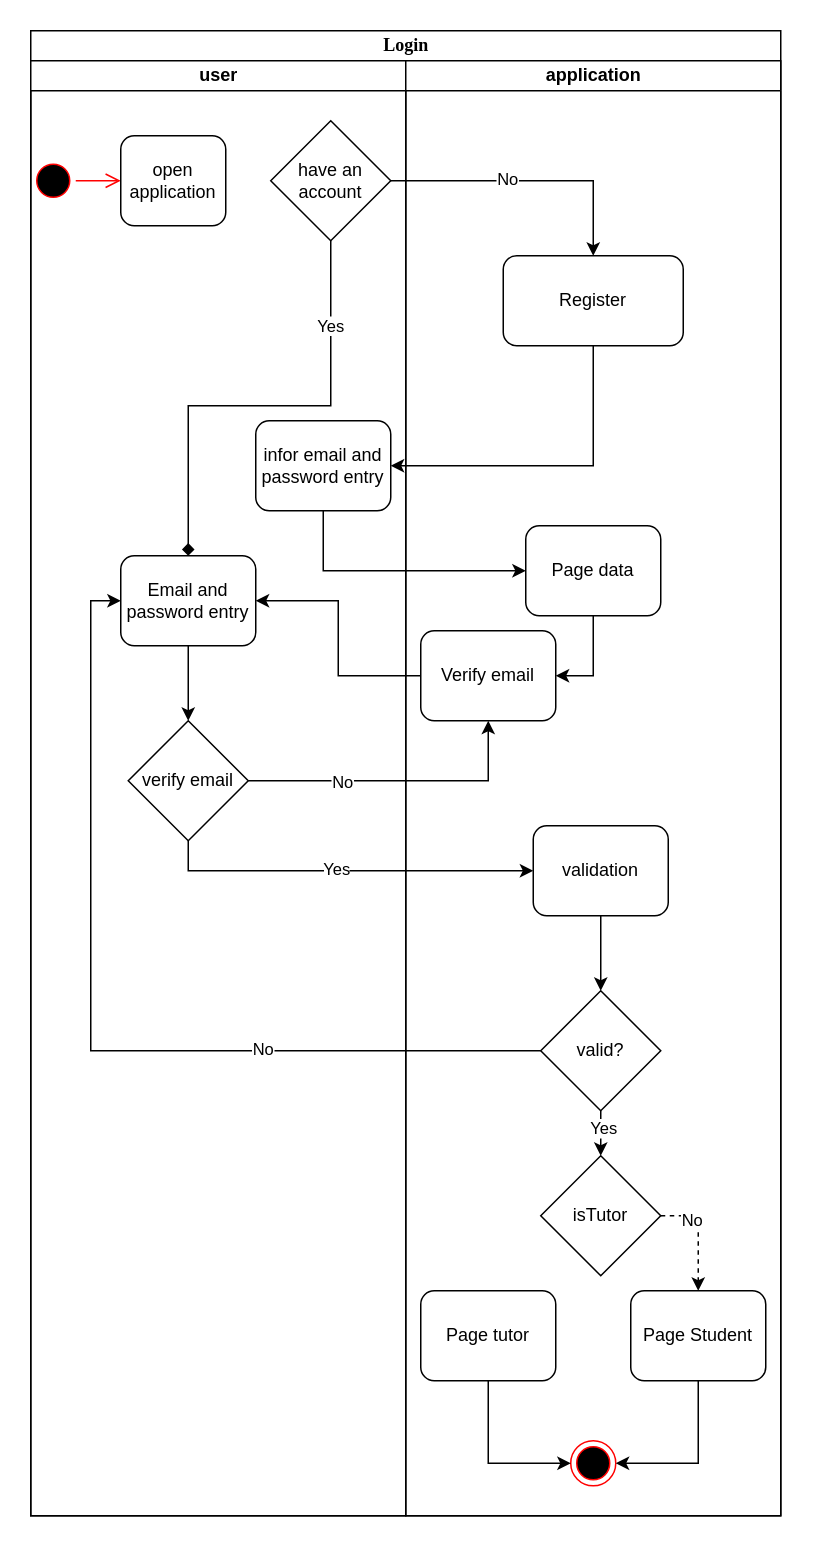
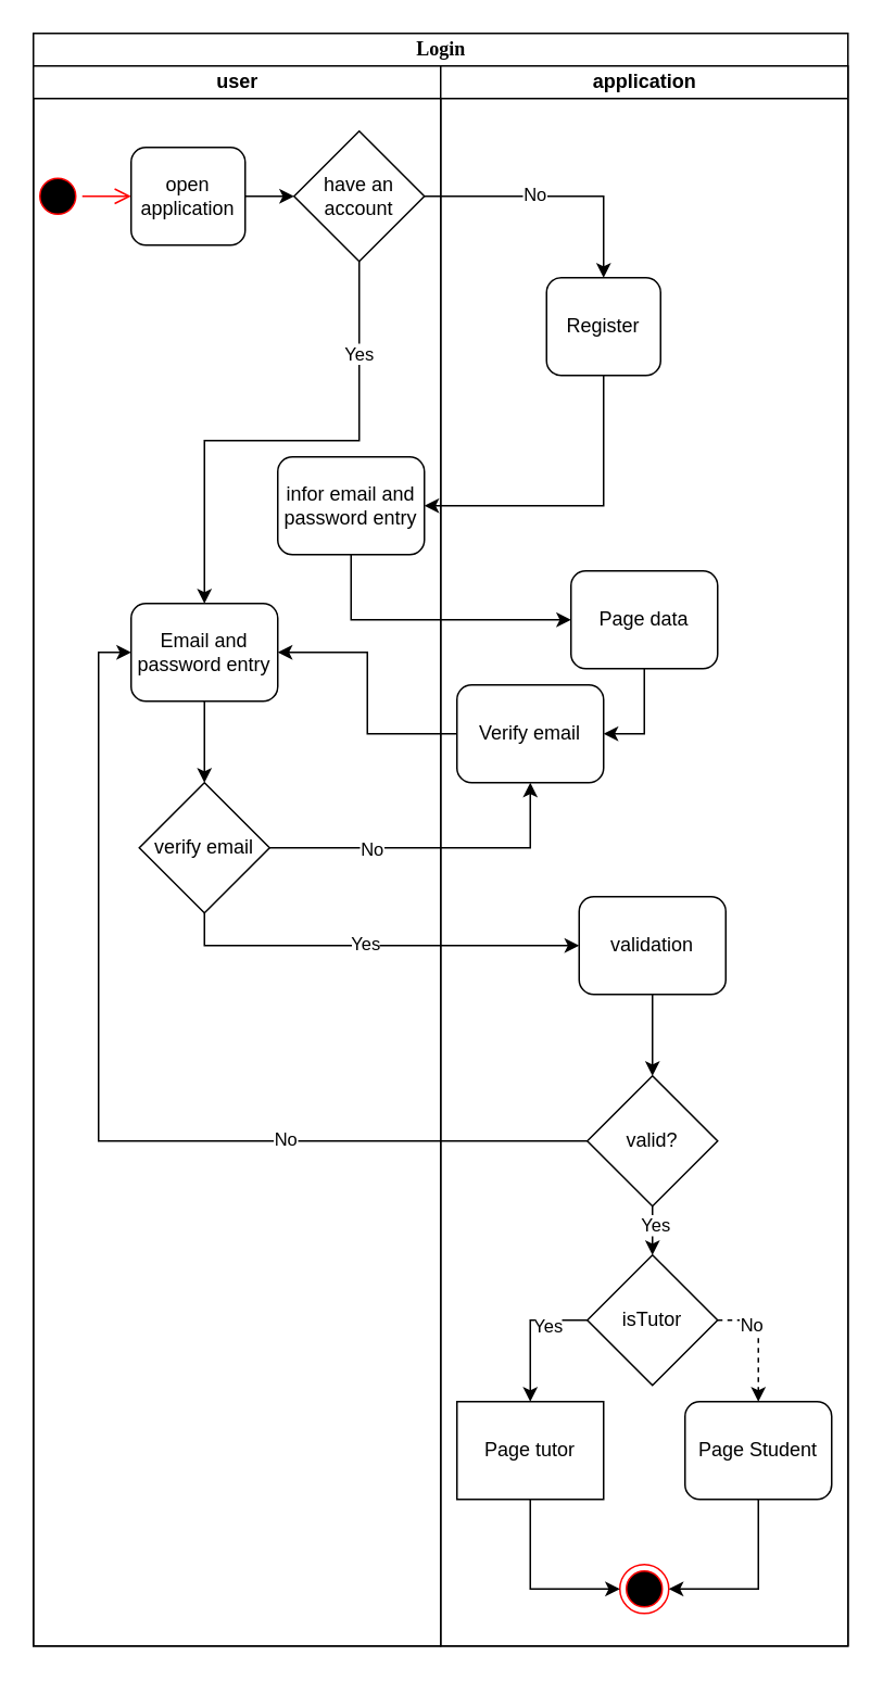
+ <mxCell id="6" value="" style="edgeStyle=orthogonalEdgeStyle;rounded=0;orthogonalLoop=1;jettySize=auto;html=1;" edge="1" parent="3" source="7" target="10"><mxGeometry relative="1" as="geometry" /></mxCell>
- <mxCell id="17" value="Register" style="rounded=1;whiteSpace=wrap;html=1;" vertex="1" parent="15"><mxGeometry x="65" y="130" width="120" height="60" as="geometry" /></mxCell>
+ <mxCell id="17" value="Register" style="rounded=1;whiteSpace=wrap;html=1;" vertex="1" parent="15"><mxGeometry x="65" y="130" width="70" height="60" as="geometry" /></mxCell>
- <mxCell id="8" value="" style="edgeStyle=orthogonalEdgeStyle;rounded=0;orthogonalLoop=1;jettySize=auto;html=1;entryX=0.5;entryY=0;entryDx=0;entryDy=0;endArrow=diamond;" edge="1" parent="3" source="10" target="12"><mxGeometry relative="1" as="geometry"><Array as="points"><mxPoint x="200" y="230" /><mxPoint x="105" y="230" /></Array></mxGeometry></mxCell>
+ <mxCell id="8" value="" style="edgeStyle=orthogonalEdgeStyle;rounded=0;orthogonalLoop=1;jettySize=auto;html=1;entryX=0.5;entryY=0;entryDx=0;entryDy=0;" edge="1" parent="3" source="10" target="12"><mxGeometry relative="1" as="geometry"><Array as="points"><mxPoint x="200" y="230" /><mxPoint x="105" y="230" /></Array></mxGeometry></mxCell>
+ <mxCell id="28" style="edgeStyle=orthogonalEdgeStyle;rounded=0;orthogonalLoop=1;jettySize=auto;html=1;exitX=0;exitY=0.5;exitDx=0;exitDy=0;entryX=0.5;entryY=0;entryDx=0;entryDy=0;" edge="1" parent="15" source="30" target="34"><mxGeometry relative="1" as="geometry" /></mxCell>
+ <mxCell id="29" value="Yes" style="edgeLabel;html=1;align=center;verticalAlign=middle;resizable=0;points=[];" vertex="1" connectable="0" parent="28"><mxGeometry x="-0.429" y="3" relative="1" as="geometry"><mxPoint x="-1" as="offset" /></mxGeometry></mxCell>
- <mxCell id="34" value="Page tutor" style="rounded=1;whiteSpace=wrap;html=1;" vertex="1" parent="15"><mxGeometry x="10" y="820" width="90" height="60" as="geometry" /></mxCell>
+ <mxCell id="34" value="Page tutor" style="whiteSpace=wrap;html=1;rounded=0;" vertex="1" parent="15"><mxGeometry x="10" y="820" width="90" height="60" as="geometry" /></mxCell>
